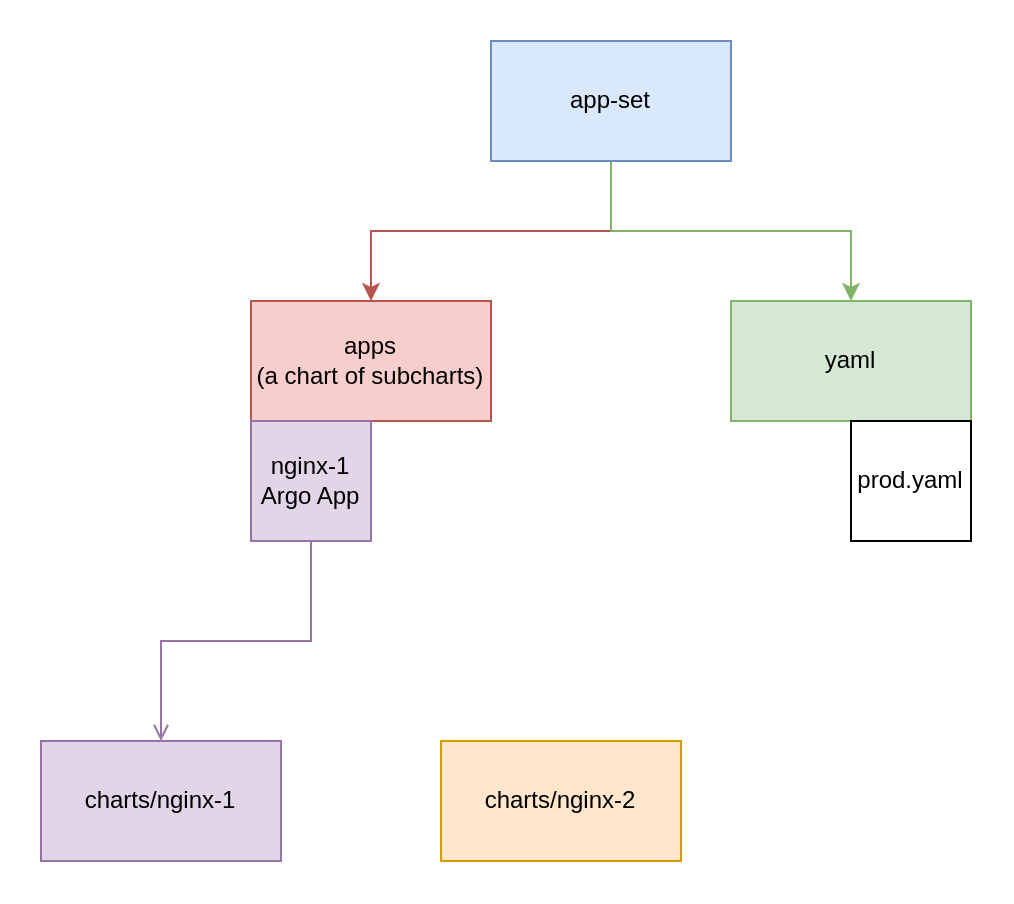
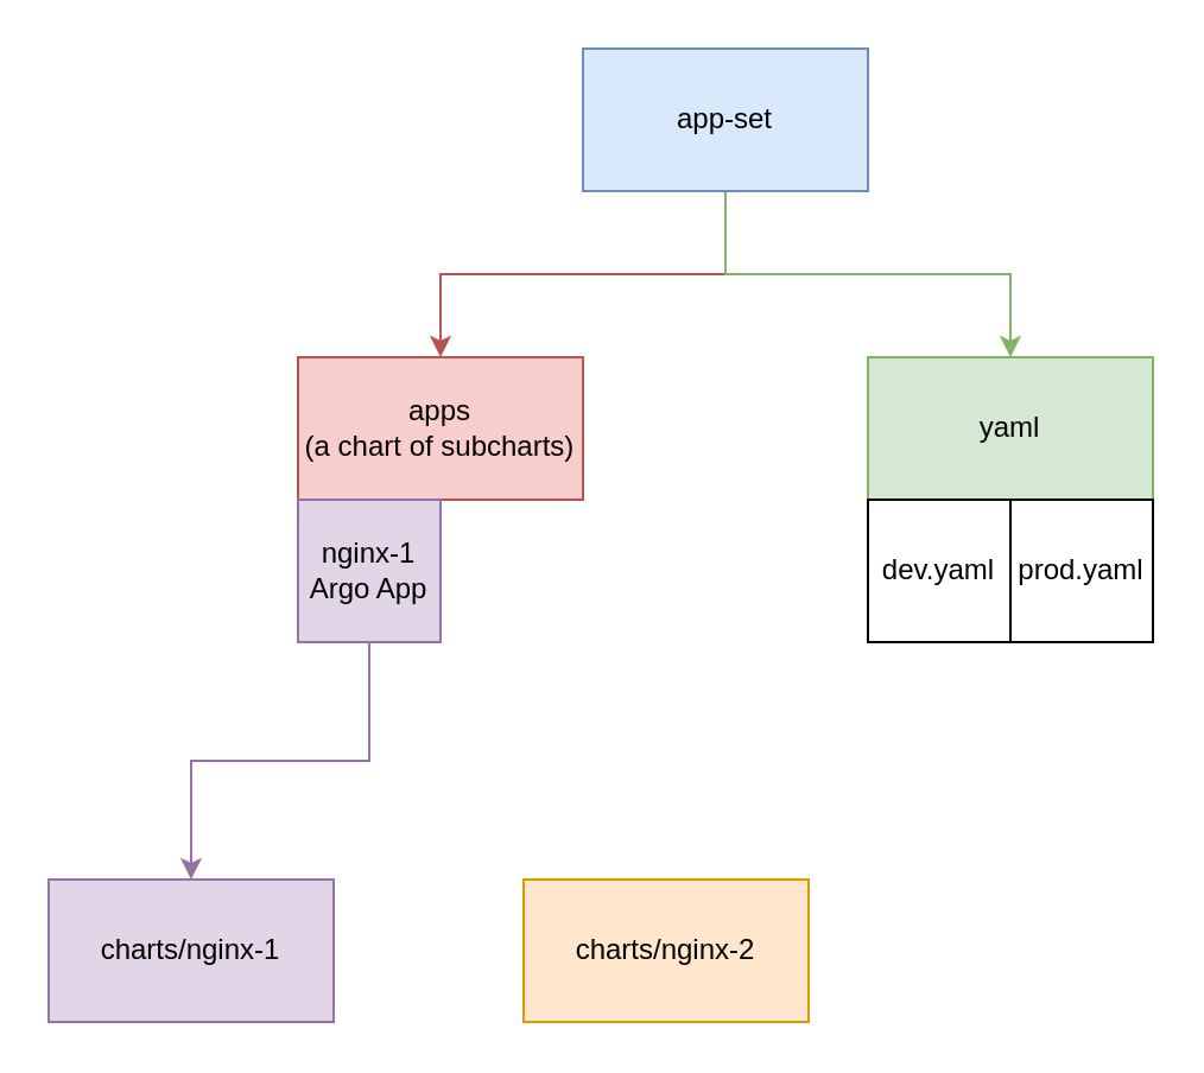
+ <mxCell id="9" value="dev.yaml" style="rounded=0;whiteSpace=wrap;html=1;" vertex="1" parent="1"><mxGeometry x="365" y="210" width="60" height="60" as="geometry" /></mxCell>
- <mxCell id="6" style="edgeStyle=orthogonalEdgeStyle;rounded=0;orthogonalLoop=1;jettySize=auto;html=1;exitX=0.5;exitY=1;exitDx=0;exitDy=0;entryX=0.5;entryY=0;entryDx=0;entryDy=0;fillColor=#e1d5e7;strokeColor=#9673a6;endArrow=open;" edge="1" parent="1" source="7" target="11"><mxGeometry relative="1" as="geometry" /></mxCell>
+ <mxCell id="6" style="edgeStyle=orthogonalEdgeStyle;rounded=0;orthogonalLoop=1;jettySize=auto;html=1;exitX=0.5;exitY=1;exitDx=0;exitDy=0;entryX=0.5;entryY=0;entryDx=0;entryDy=0;fillColor=#e1d5e7;strokeColor=#9673a6;" edge="1" parent="1" source="7" target="11"><mxGeometry relative="1" as="geometry" /></mxCell>
